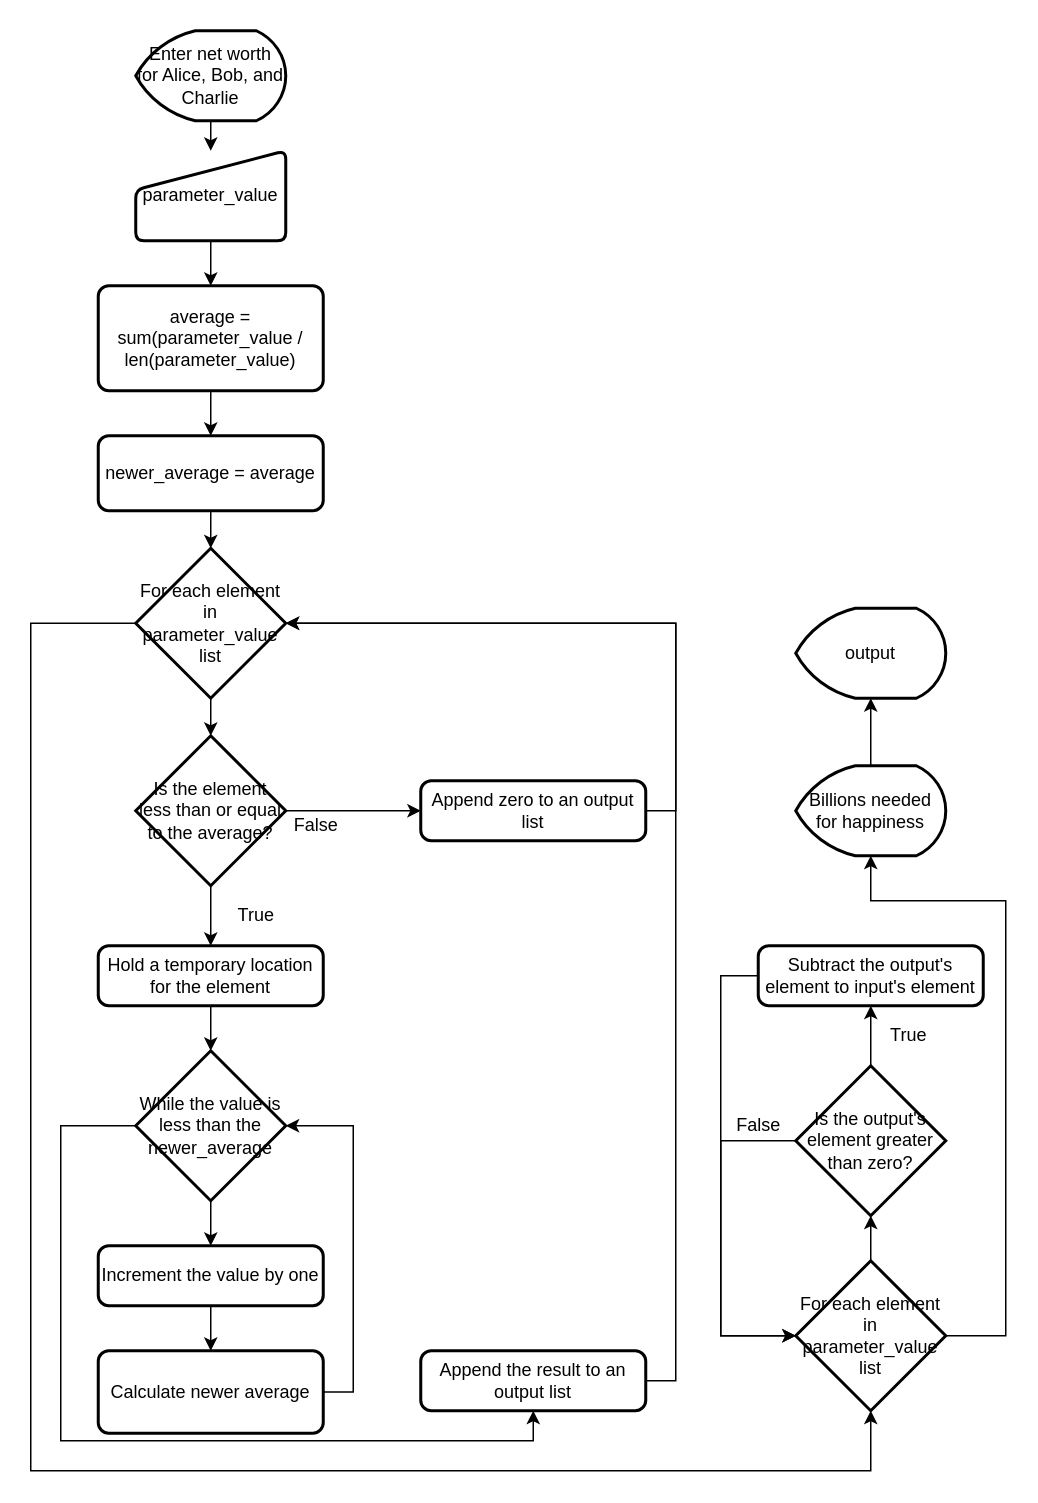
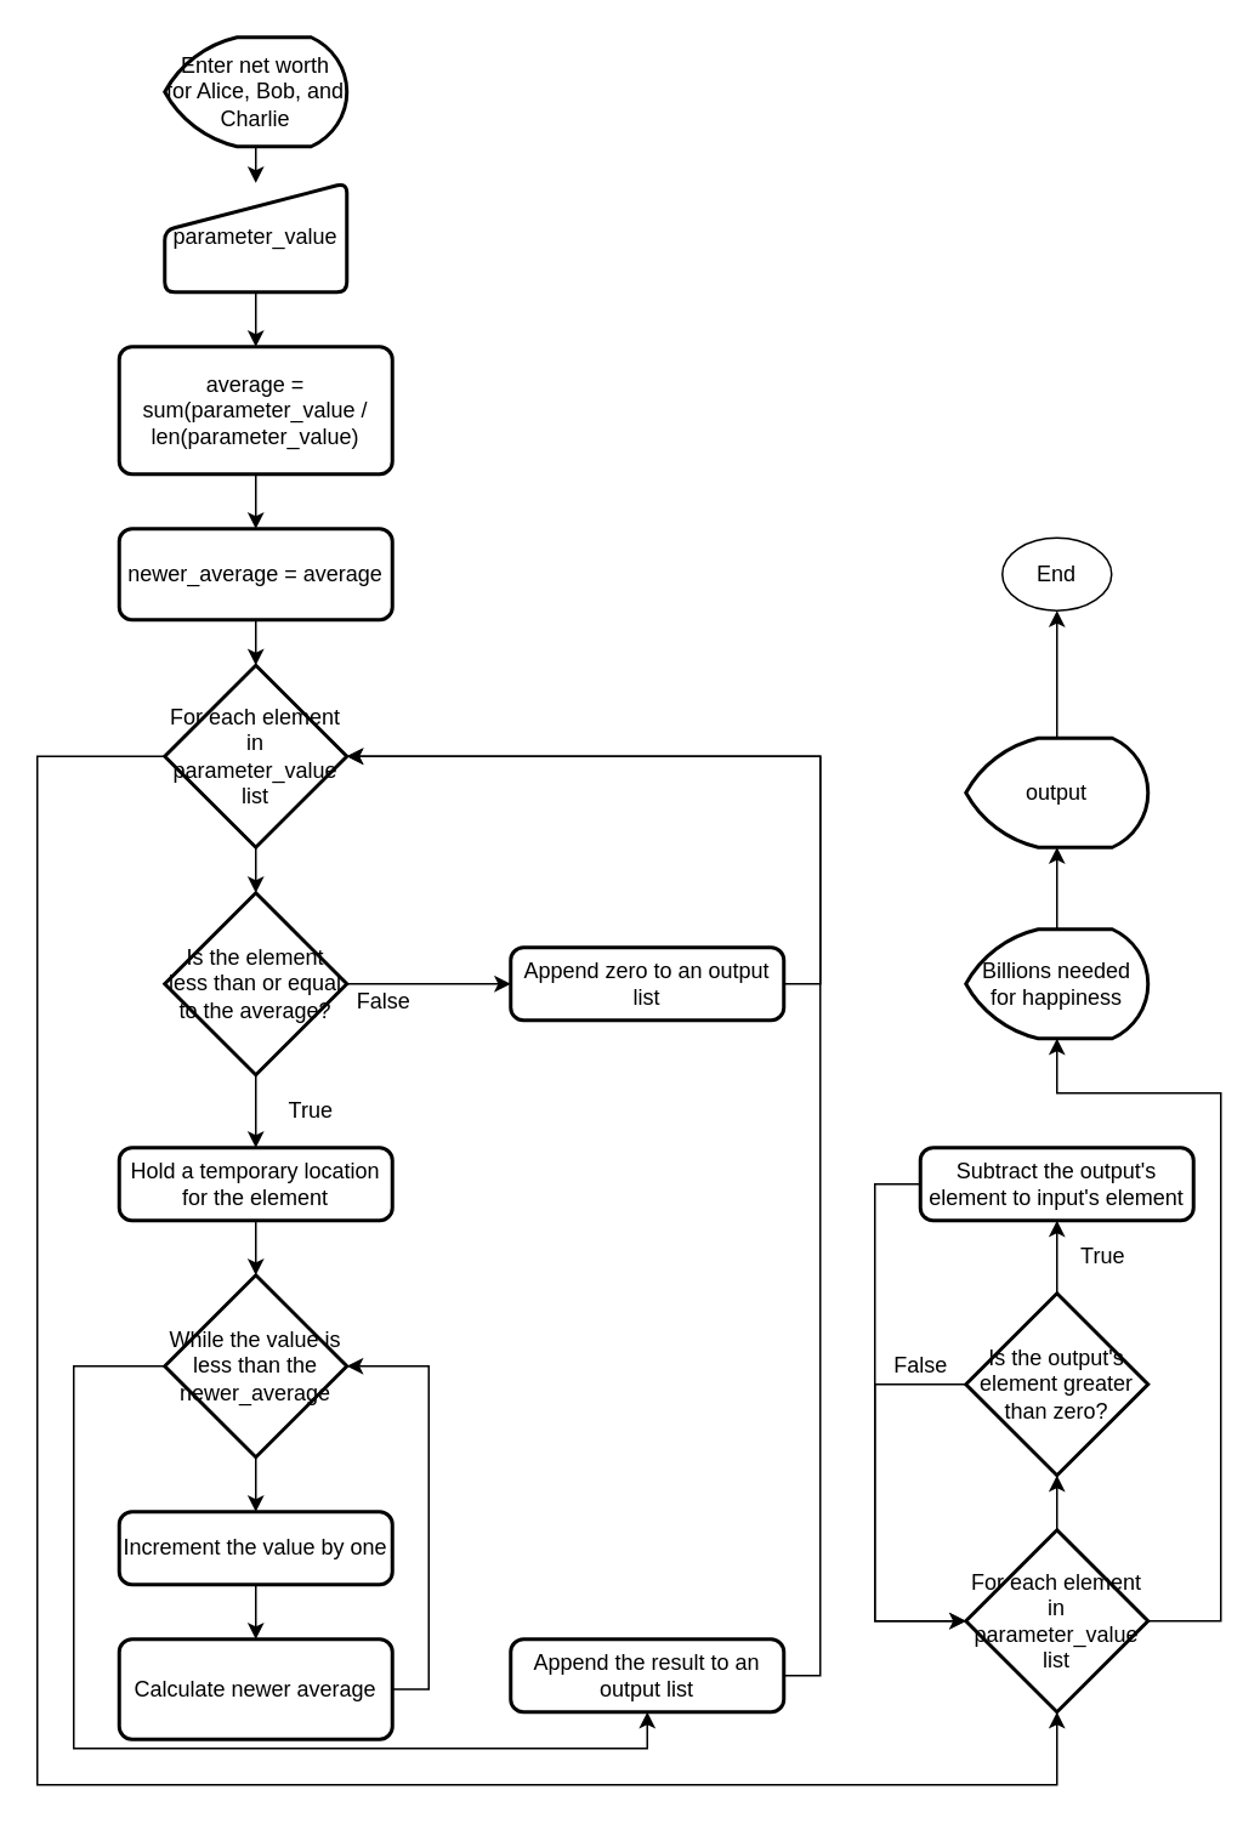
+ <mxCell id="41" value="End" style="ellipse;whiteSpace=wrap;html=1;" vertex="1" parent="1"><mxGeometry x="550" y="295" width="60" height="40" as="geometry" /></mxCell>
+ <mxCell id="39" value="" style="edgeStyle=orthogonalEdgeStyle;rounded=0;orthogonalLoop=1;jettySize=auto;html=1;" edge="1" parent="1" source="40" target="41"><mxGeometry relative="1" as="geometry" /></mxCell>
